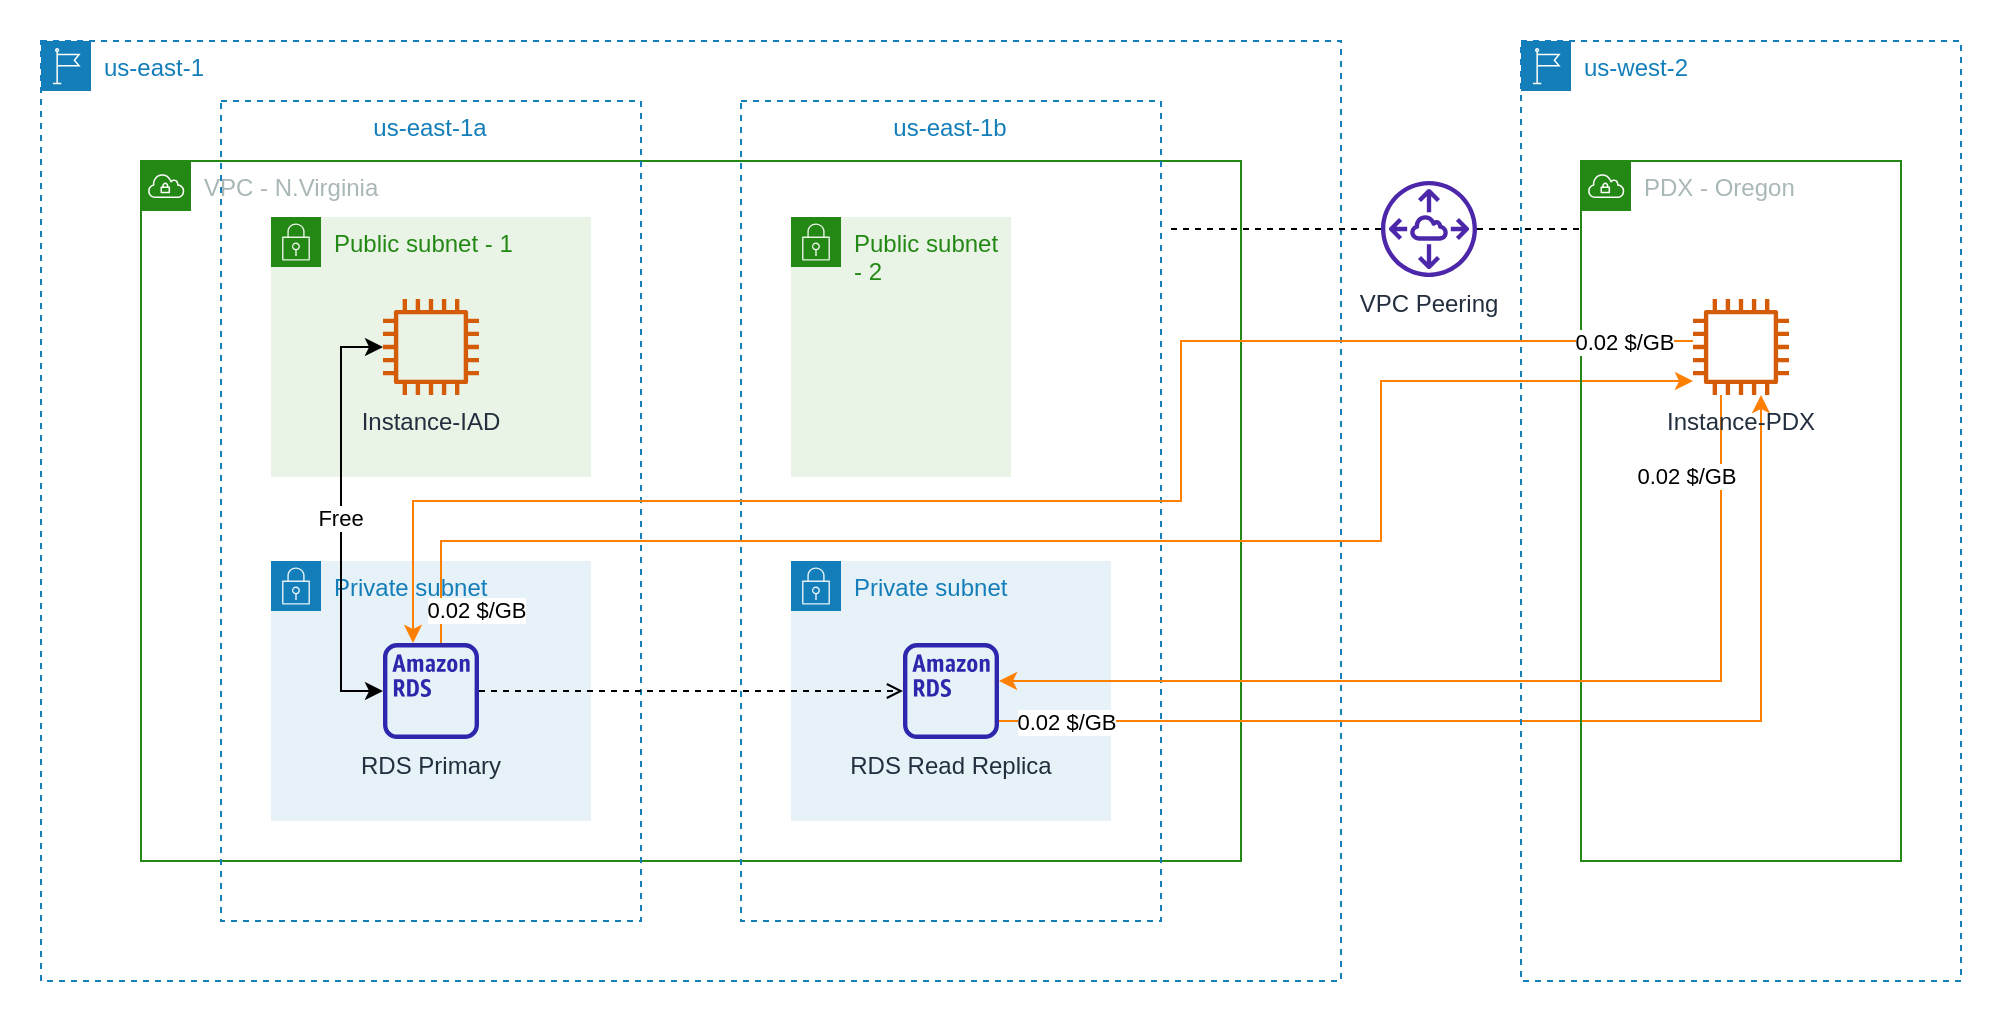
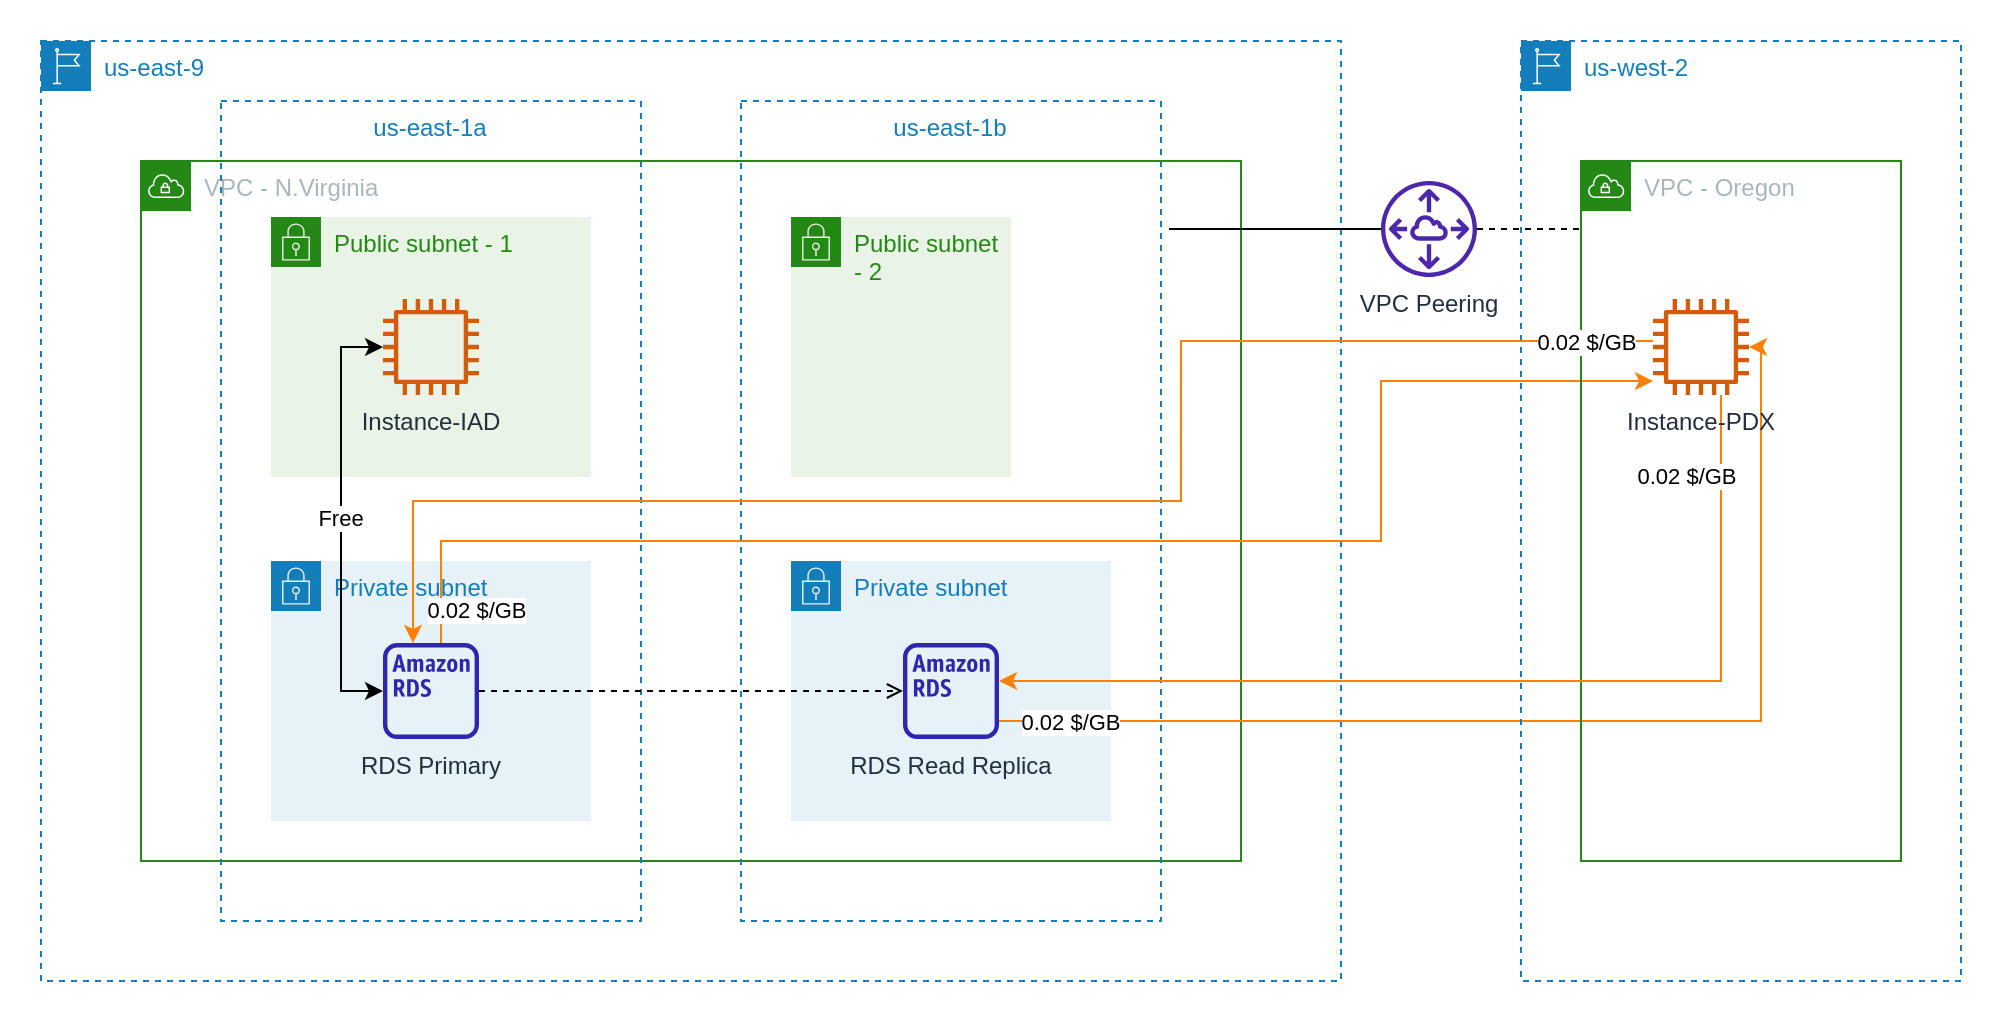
- <mxCell id="3" value="us-east-1" style="points=[[0,0],[0.25,0],[0.5,0],[0.75,0],[1,0],[1,0.25],[1,0.5],[1,0.75],[1,1],[0.75,1],[0.5,1],[0.25,1],[0,1],[0,0.75],[0,0.5],[0,0.25]];outlineConnect=0;gradientColor=none;html=1;whiteSpace=wrap;fontSize=12;fontStyle=0;container=1;pointerEvents=0;collapsible=0;recursiveResize=0;shape=mxgraph.aws4.group;grIcon=mxgraph.aws4.group_region;strokeColor=#147EBA;fillColor=none;verticalAlign=top;align=left;spacingLeft=30;fontColor=#147EBA;dashed=1;" parent="1" vertex="1"><mxGeometry x="20" y="20" width="650" height="470" as="geometry" /></mxCell>
+ <mxCell id="3" value="us-east-9" style="points=[[0,0],[0.25,0],[0.5,0],[0.75,0],[1,0],[1,0.25],[1,0.5],[1,0.75],[1,1],[0.75,1],[0.5,1],[0.25,1],[0,1],[0,0.75],[0,0.5],[0,0.25]];outlineConnect=0;gradientColor=none;html=1;whiteSpace=wrap;fontSize=12;fontStyle=0;container=1;pointerEvents=0;collapsible=0;recursiveResize=0;shape=mxgraph.aws4.group;grIcon=mxgraph.aws4.group_region;strokeColor=#147EBA;fillColor=none;verticalAlign=top;align=left;spacingLeft=30;fontColor=#147EBA;dashed=1;" parent="1" vertex="1"><mxGeometry x="20" y="20" width="650" height="470" as="geometry" /></mxCell>
- <mxCell id="20" value="PDX - Oregon" style="points=[[0,0],[0.25,0],[0.5,0],[0.75,0],[1,0],[1,0.25],[1,0.5],[1,0.75],[1,1],[0.75,1],[0.5,1],[0.25,1],[0,1],[0,0.75],[0,0.5],[0,0.25]];outlineConnect=0;gradientColor=none;html=1;whiteSpace=wrap;fontSize=12;fontStyle=0;container=0;pointerEvents=0;collapsible=0;recursiveResize=0;shape=mxgraph.aws4.group;grIcon=mxgraph.aws4.group_vpc;strokeColor=#248814;fillColor=none;verticalAlign=top;align=left;spacingLeft=30;fontColor=#AAB7B8;dashed=0;" parent="1" vertex="1"><mxGeometry x="790" y="80" width="160" height="350" as="geometry" /></mxCell>
+ <mxCell id="20" value="VPC - Oregon" style="points=[[0,0],[0.25,0],[0.5,0],[0.75,0],[1,0],[1,0.25],[1,0.5],[1,0.75],[1,1],[0.75,1],[0.5,1],[0.25,1],[0,1],[0,0.75],[0,0.5],[0,0.25]];outlineConnect=0;gradientColor=none;html=1;whiteSpace=wrap;fontSize=12;fontStyle=0;container=0;pointerEvents=0;collapsible=0;recursiveResize=0;shape=mxgraph.aws4.group;grIcon=mxgraph.aws4.group_vpc;strokeColor=#248814;fillColor=none;verticalAlign=top;align=left;spacingLeft=30;fontColor=#AAB7B8;dashed=0;" parent="1" vertex="1"><mxGeometry x="790" y="80" width="160" height="350" as="geometry" /></mxCell>
- <mxCell id="26" style="edgeStyle=orthogonalEdgeStyle;rounded=0;orthogonalLoop=1;jettySize=auto;html=1;entryX=1.019;entryY=0.156;entryDx=0;entryDy=0;entryPerimeter=0;endArrow=none;endFill=0;dashed=1;" parent="1" source="28" target="4" edge="1"><mxGeometry relative="1" as="geometry" /></mxCell>
+ <mxCell id="26" style="edgeStyle=orthogonalEdgeStyle;rounded=0;orthogonalLoop=1;jettySize=auto;html=1;entryX=1.019;entryY=0.156;entryDx=0;entryDy=0;entryPerimeter=0;endArrow=none;endFill=0;dashed=0;" parent="1" source="28" target="4" edge="1"><mxGeometry relative="1" as="geometry" /></mxCell>
- <mxCell id="25" value="Instance-PDX" style="sketch=0;outlineConnect=0;fontColor=#232F3E;gradientColor=none;fillColor=#D45B07;strokeColor=none;dashed=0;verticalLabelPosition=bottom;verticalAlign=top;align=center;html=1;fontSize=12;fontStyle=0;aspect=fixed;pointerEvents=1;shape=mxgraph.aws4.instance2;" parent="1" vertex="1"><mxGeometry x="846" y="149" width="48" height="48" as="geometry" /></mxCell>
+ <mxCell id="25" value="Instance-PDX" style="sketch=0;outlineConnect=0;fontColor=#232F3E;gradientColor=none;fillColor=#D45B07;strokeColor=none;dashed=0;verticalLabelPosition=bottom;verticalAlign=top;align=center;html=1;fontSize=12;fontStyle=0;aspect=fixed;pointerEvents=1;shape=mxgraph.aws4.instance2;" parent="1" vertex="1"><mxGeometry x="826" y="149" width="48" height="48" as="geometry" /></mxCell>
